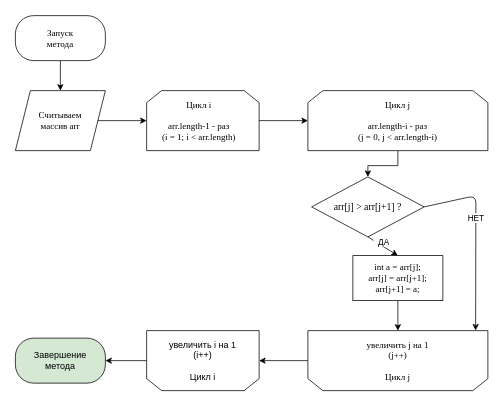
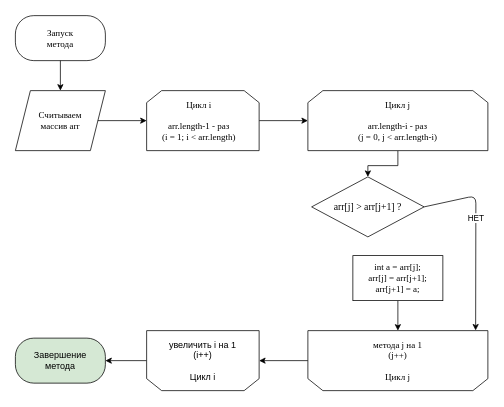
- <mxCell id="17" value="" style="endArrow=classic;html=1;exitX=0.5;exitY=1;exitDx=0;exitDy=0;entryX=0.5;entryY=0;entryDx=0;entryDy=0;" edge="1" parent="1" source="16" target="22"><mxGeometry relative="1" as="geometry"><mxPoint x="300" y="310" as="sourcePoint" /><mxPoint x="495" y="340" as="targetPoint" /><Array as="points" /></mxGeometry></mxCell>
- <mxCell id="18" value="&amp;nbsp; ДА&amp;nbsp;&amp;nbsp;" style="edgeLabel;resizable=0;html=1;align=center;verticalAlign=middle;" connectable="0" vertex="1" parent="17"><mxGeometry relative="1" as="geometry"><mxPoint y="-6" as="offset" /></mxGeometry></mxCell>
- <mxCell id="25" value="увеличить j на 1&lt;br&gt;(j++)&lt;br&gt;&lt;br&gt;Цикл j" style="text;html=1;strokeColor=none;fillColor=none;align=center;verticalAlign=middle;whiteSpace=wrap;rounded=0;fontFamily=Verdana;" vertex="1" parent="1"><mxGeometry x="465" y="455" width="130" height="50" as="geometry" /></mxCell>
+ <mxCell id="25" value="метода j на 1&lt;br&gt;(j++)&lt;br&gt;&lt;br&gt;Цикл j" style="text;html=1;strokeColor=none;fillColor=none;align=center;verticalAlign=middle;whiteSpace=wrap;rounded=0;fontFamily=Verdana;" vertex="1" parent="1"><mxGeometry x="465" y="455" width="130" height="50" as="geometry" /></mxCell>
